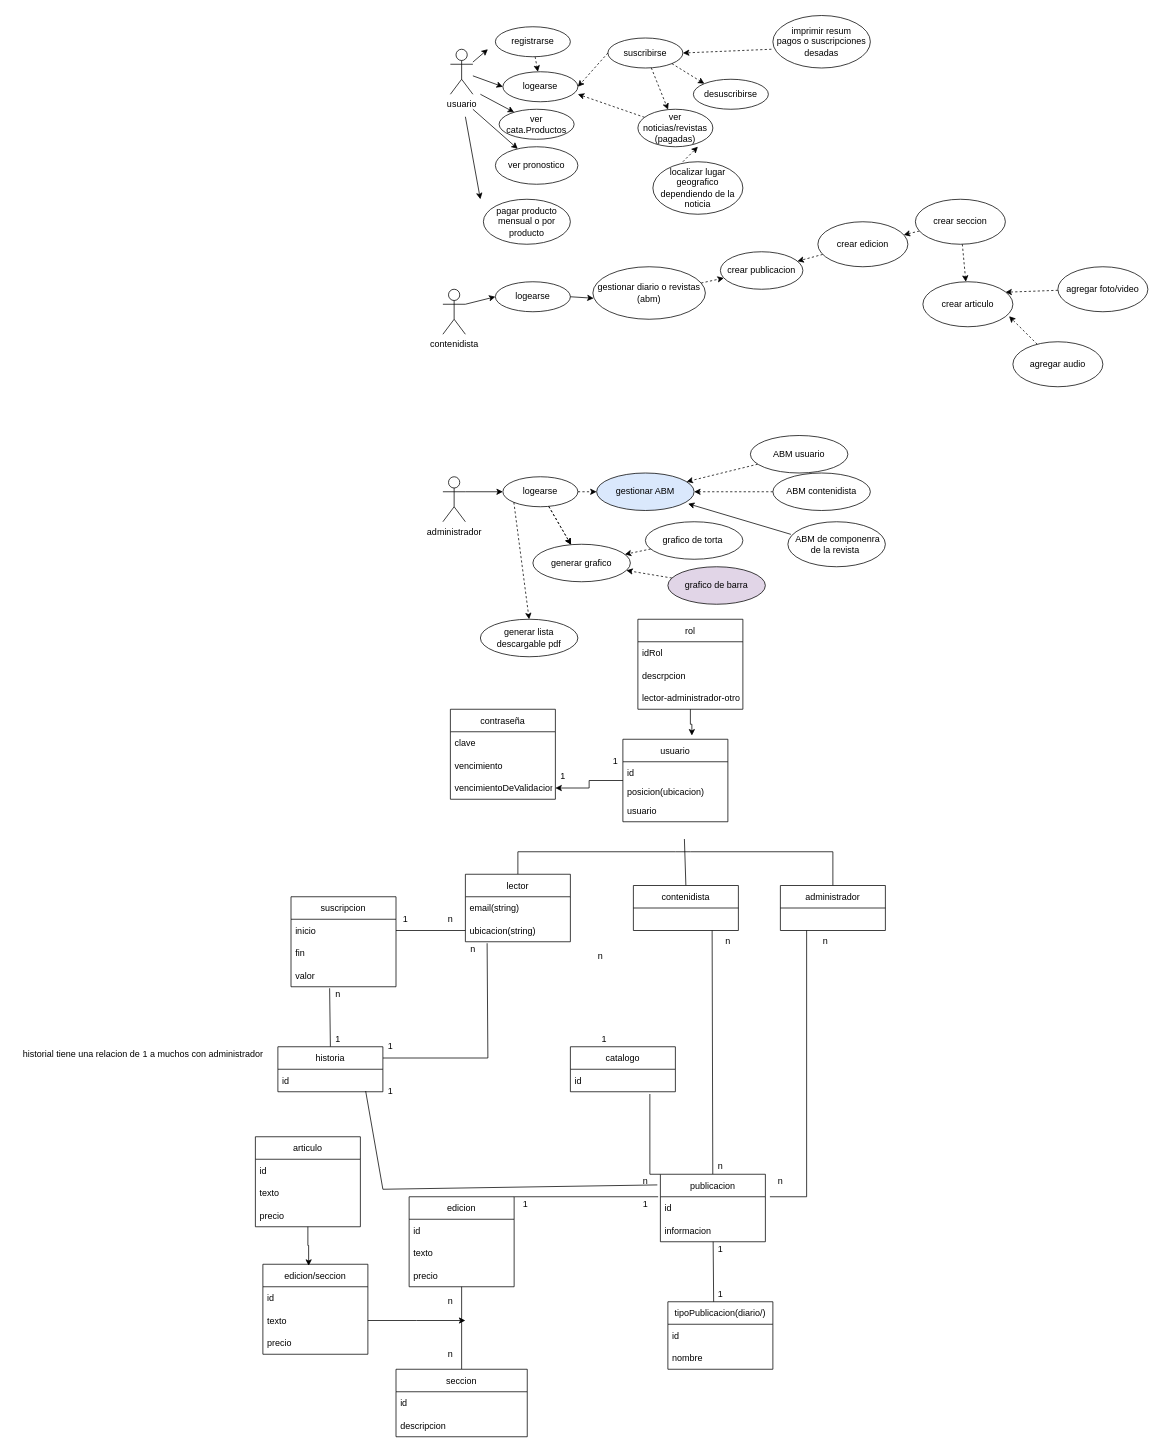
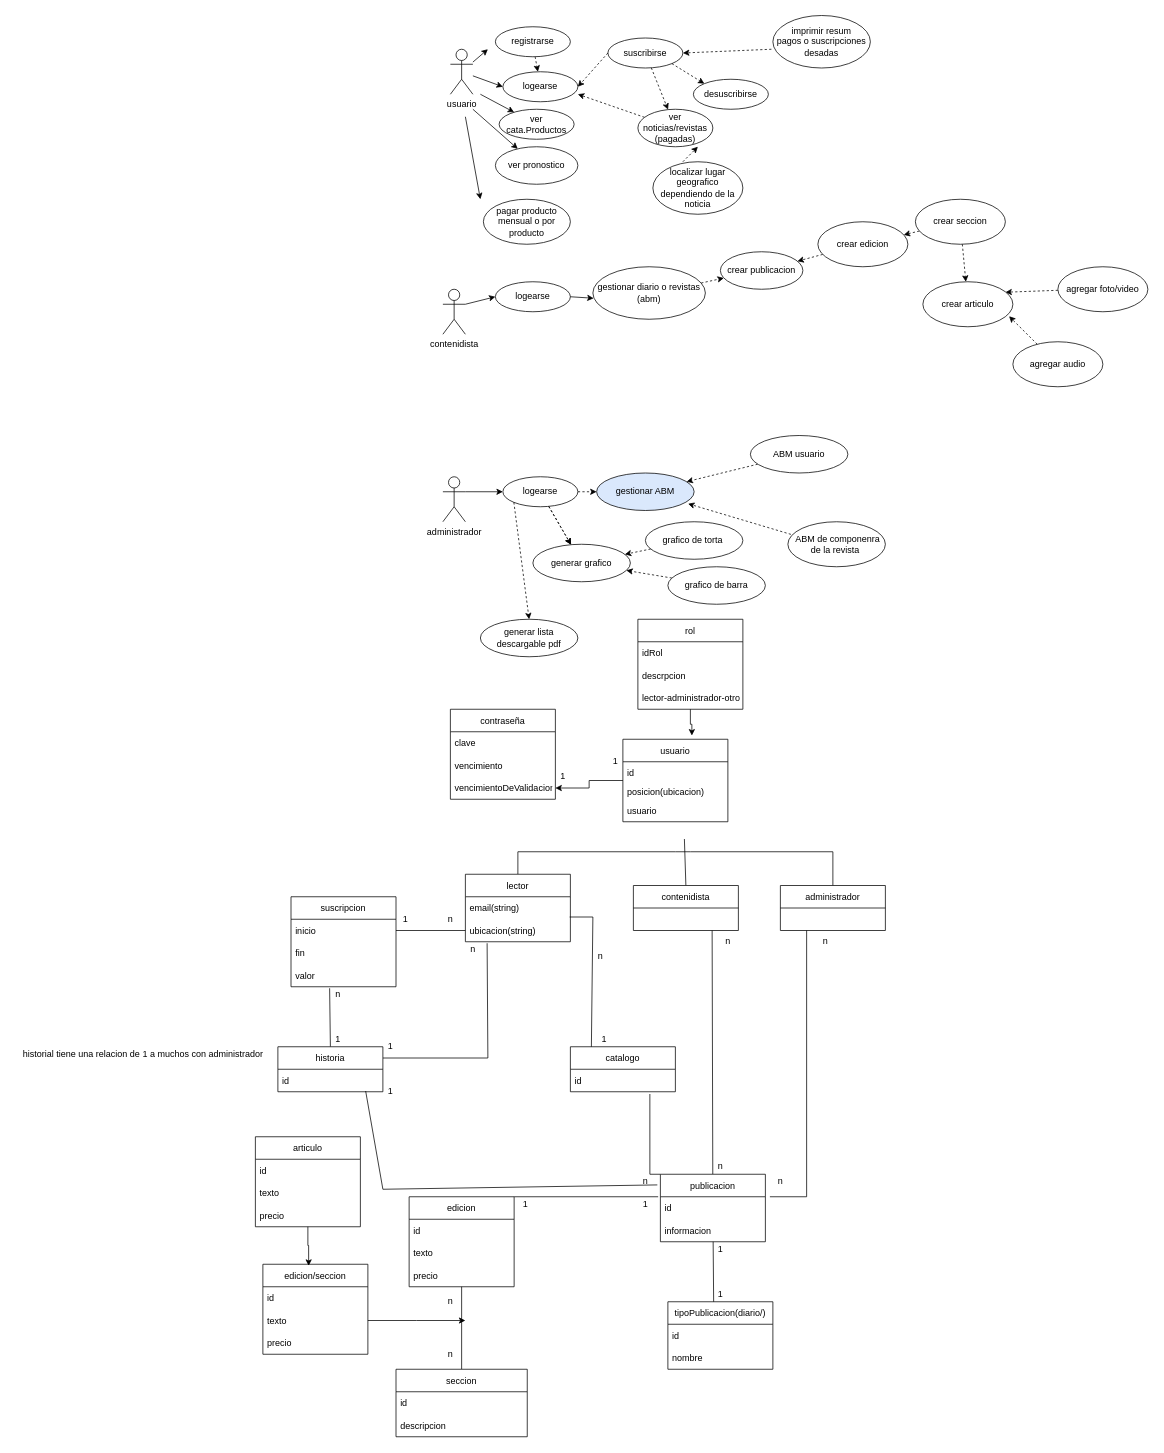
- <mxCell id="50" value="" style="edgeStyle=none;rounded=0;orthogonalLoop=1;jettySize=auto;html=1;dashed=1;startArrow=none;startFill=0;" parent="1" source="51" target="48" edge="1"><mxGeometry relative="1" as="geometry" /></mxCell>
- <mxCell id="51" value="ABM contenidista" style="ellipse;whiteSpace=wrap;html=1;" parent="1" vertex="1"><mxGeometry x="1030" y="630" width="130" height="50" as="geometry" /></mxCell>
- <mxCell id="54" value="" style="edgeStyle=none;rounded=0;orthogonalLoop=1;jettySize=auto;html=1;dashed=0;startArrow=none;startFill=0;exitX=0.031;exitY=0.28;exitDx=0;exitDy=0;exitPerimeter=0;entryX=0.938;entryY=0.82;entryDx=0;entryDy=0;entryPerimeter=0;" parent="1" source="49" target="48" edge="1"><mxGeometry relative="1" as="geometry"><mxPoint x="971.677" y="674.357" as="sourcePoint" /><mxPoint x="933.257" y="670.751" as="targetPoint" /></mxGeometry></mxCell>
+ <mxCell id="54" value="" style="edgeStyle=none;rounded=0;orthogonalLoop=1;jettySize=auto;html=1;dashed=1;startArrow=none;startFill=0;exitX=0.031;exitY=0.28;exitDx=0;exitDy=0;exitPerimeter=0;entryX=0.938;entryY=0.82;entryDx=0;entryDy=0;entryPerimeter=0;" parent="1" source="49" target="48" edge="1"><mxGeometry relative="1" as="geometry"><mxPoint x="971.677" y="674.357" as="sourcePoint" /><mxPoint x="933.257" y="670.751" as="targetPoint" /></mxGeometry></mxCell>
- <mxCell id="59" value="grafico de barra" style="ellipse;whiteSpace=wrap;html=1;fillColor=#e1d5e7;" parent="1" vertex="1"><mxGeometry x="890" y="755" width="130" height="50" as="geometry" /></mxCell>
+ <mxCell id="59" value="grafico de barra" style="ellipse;whiteSpace=wrap;html=1;" parent="1" vertex="1"><mxGeometry x="890" y="755" width="130" height="50" as="geometry" /></mxCell>
+ <mxCell id="77" style="edgeStyle=none;rounded=0;orthogonalLoop=1;jettySize=auto;html=1;entryX=0.993;entryY=-0.1;entryDx=0;entryDy=0;entryPerimeter=0;startArrow=none;startFill=0;endArrow=none;endFill=0;exitX=0.2;exitY=0.017;exitDx=0;exitDy=0;exitPerimeter=0;" parent="1" source="78" target="76" edge="1"><mxGeometry relative="1" as="geometry"><mxPoint x="780" y="1405" as="sourcePoint" /><Array as="points"><mxPoint x="790" y="1222" /></Array></mxGeometry></mxCell>
